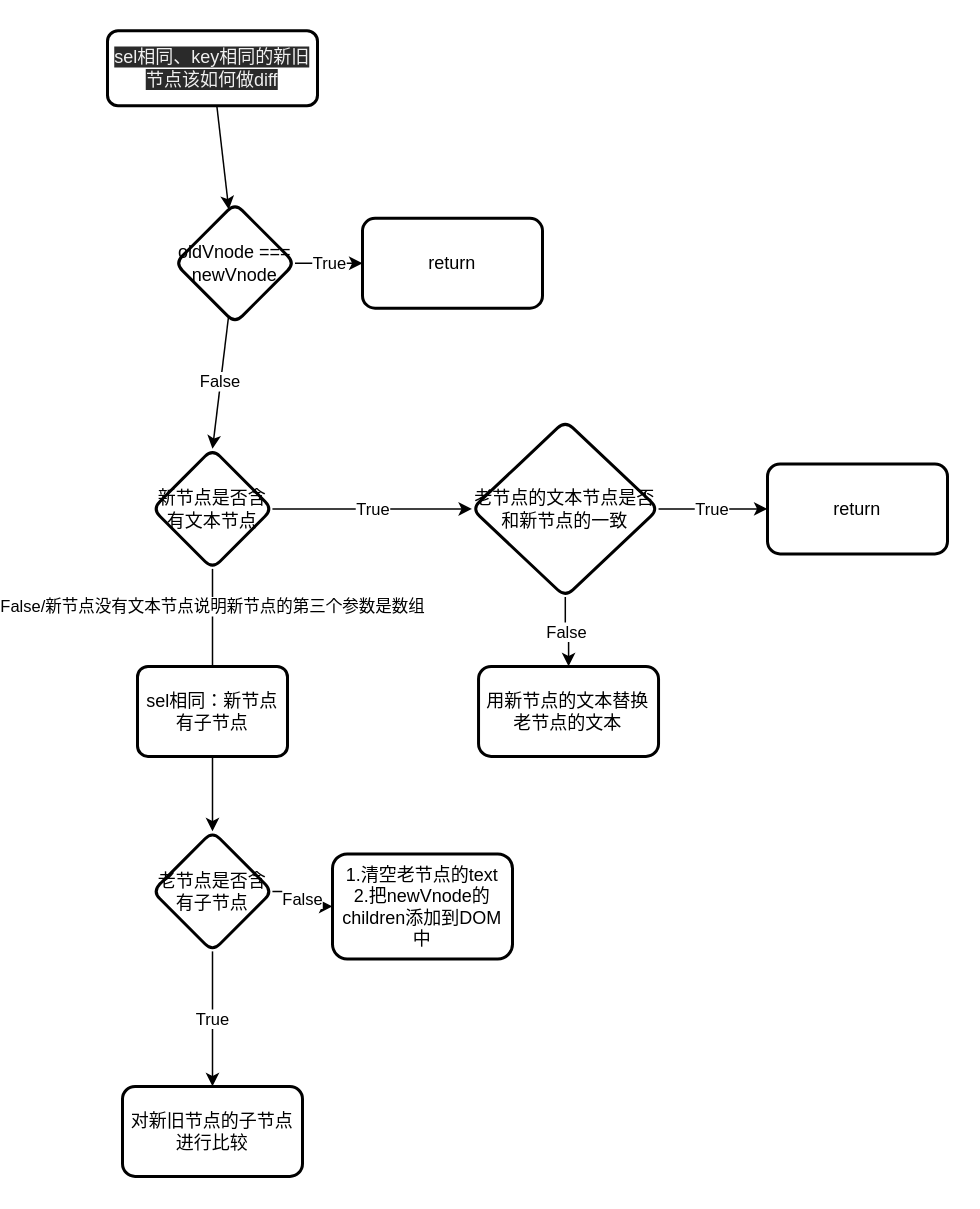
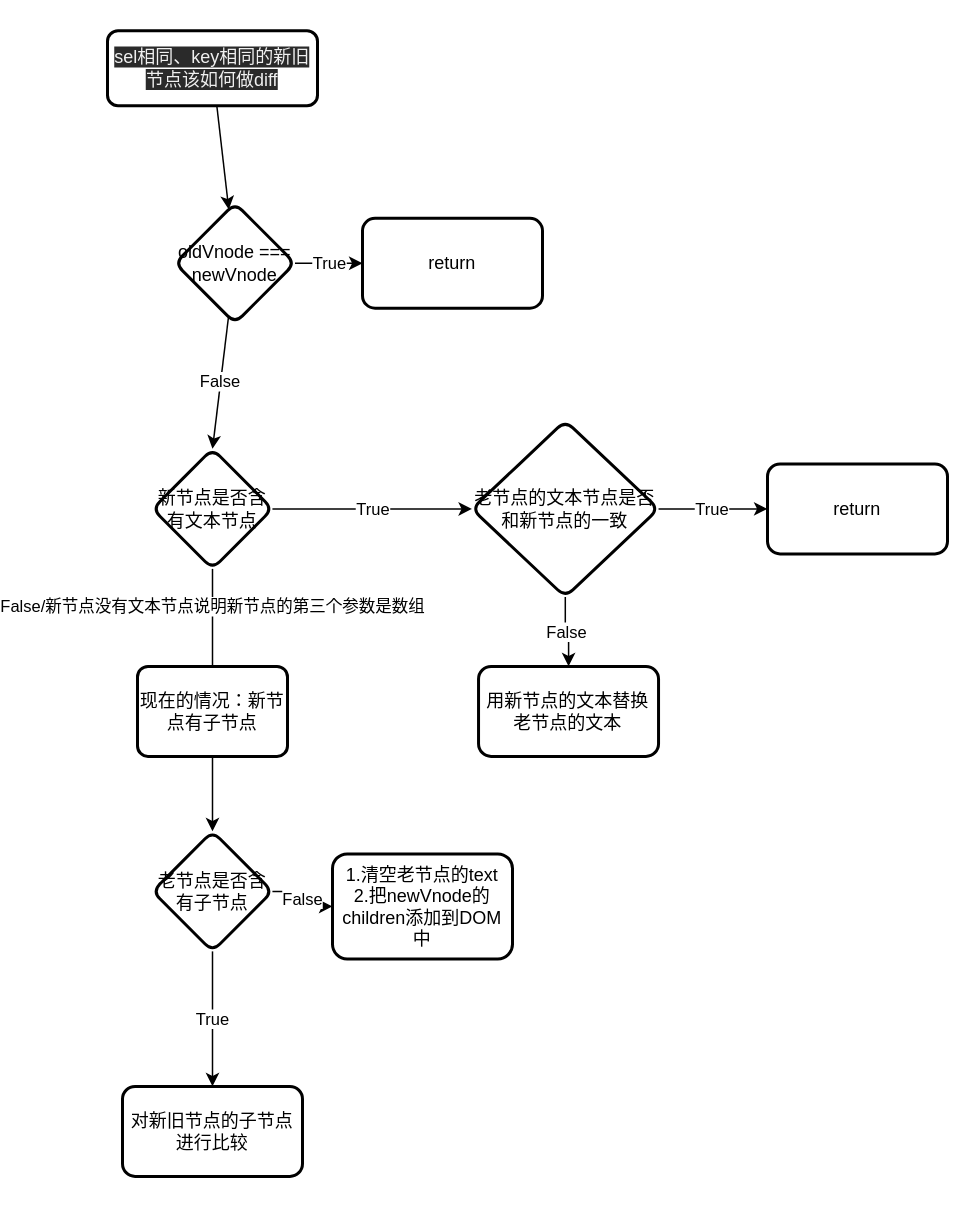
- <mxCell id="13" value="sel相同：新节点有子节点" style="rounded=1;whiteSpace=wrap;html=1;absoluteArcSize=1;arcSize=14;strokeWidth=2;" parent="1" vertex="1"><mxGeometry x="40" y="443.75" width="100" height="60" as="geometry" /></mxCell>
+ <mxCell id="13" value="现在的情况：新节点有子节点" style="rounded=1;whiteSpace=wrap;html=1;absoluteArcSize=1;arcSize=14;strokeWidth=2;" parent="1" vertex="1"><mxGeometry x="40" y="443.75" width="100" height="60" as="geometry" /></mxCell>
